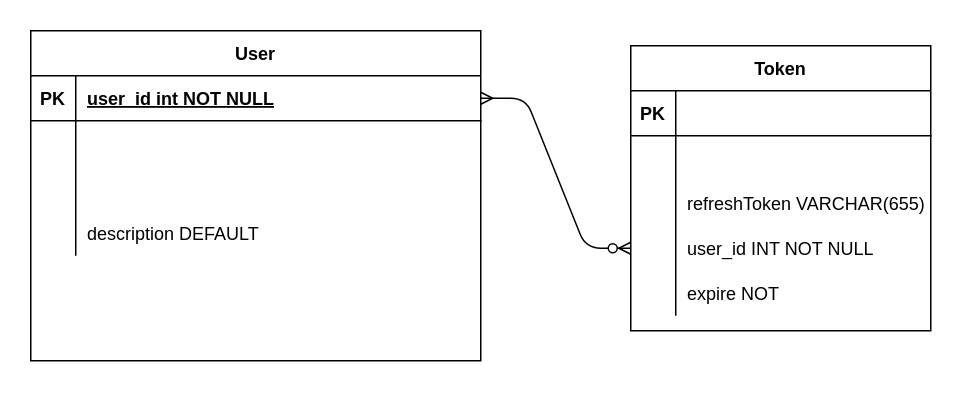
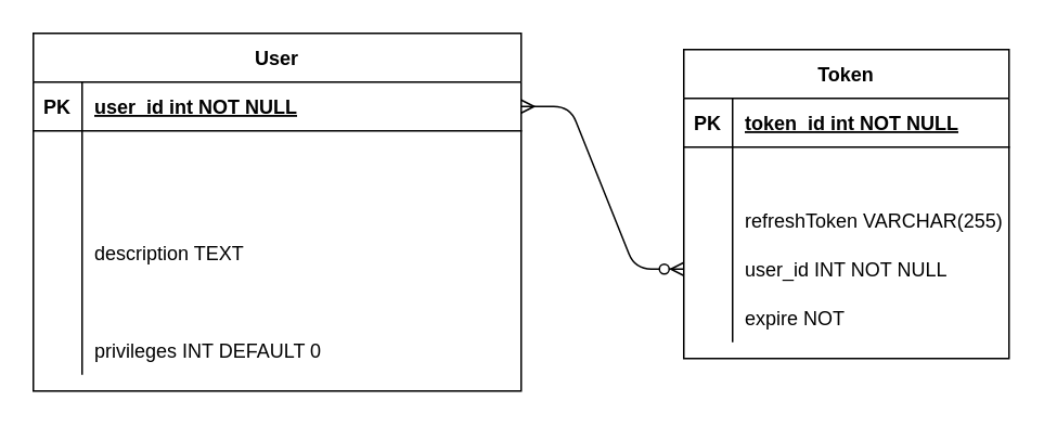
+ <mxCell id="21" value="token_id int NOT NULL " style="shape=partialRectangle;overflow=hidden;connectable=0;fillColor=none;top=0;left=0;bottom=0;right=0;align=left;spacingLeft=6;fontStyle=5;" parent="19" vertex="1"><mxGeometry x="30" width="170" height="30" as="geometry"><mxRectangle width="170" height="30" as="alternateBounds" /></mxGeometry></mxCell>
- <mxCell id="26" value="refreshToken VARCHAR(655)" style="shape=partialRectangle;overflow=hidden;connectable=0;fillColor=none;top=0;left=0;bottom=0;right=0;align=left;spacingLeft=6;" parent="24" vertex="1"><mxGeometry x="30" width="170" height="30" as="geometry"><mxRectangle width="170" height="30" as="alternateBounds" /></mxGeometry></mxCell>
+ <mxCell id="26" value="refreshToken VARCHAR(255)" style="shape=partialRectangle;overflow=hidden;connectable=0;fillColor=none;top=0;left=0;bottom=0;right=0;align=left;spacingLeft=6;" parent="24" vertex="1"><mxGeometry x="30" width="170" height="30" as="geometry"><mxRectangle width="170" height="30" as="alternateBounds" /></mxGeometry></mxCell>
- <mxCell id="12" value="description DEFAULT" style="shape=partialRectangle;overflow=hidden;connectable=0;fillColor=none;top=0;left=0;bottom=0;right=0;align=left;spacingLeft=6;" vertex="1" parent="10"><mxGeometry x="30" width="270" height="30" as="geometry"><mxRectangle width="270" height="30" as="alternateBounds" /></mxGeometry></mxCell>
+ <mxCell id="12" value="description TEXT" style="shape=partialRectangle;overflow=hidden;connectable=0;fillColor=none;top=0;left=0;bottom=0;right=0;align=left;spacingLeft=6;" vertex="1" parent="10"><mxGeometry x="30" width="270" height="30" as="geometry"><mxRectangle width="270" height="30" as="alternateBounds" /></mxGeometry></mxCell>
+ <mxCell id="17" value="privileges INT DEFAULT 0" style="shape=partialRectangle;overflow=hidden;connectable=0;fillColor=none;top=0;left=0;bottom=0;right=0;align=left;spacingLeft=6;" vertex="1" parent="15"><mxGeometry x="30" width="270" height="30" as="geometry"><mxRectangle width="270" height="30" as="alternateBounds" /></mxGeometry></mxCell>
